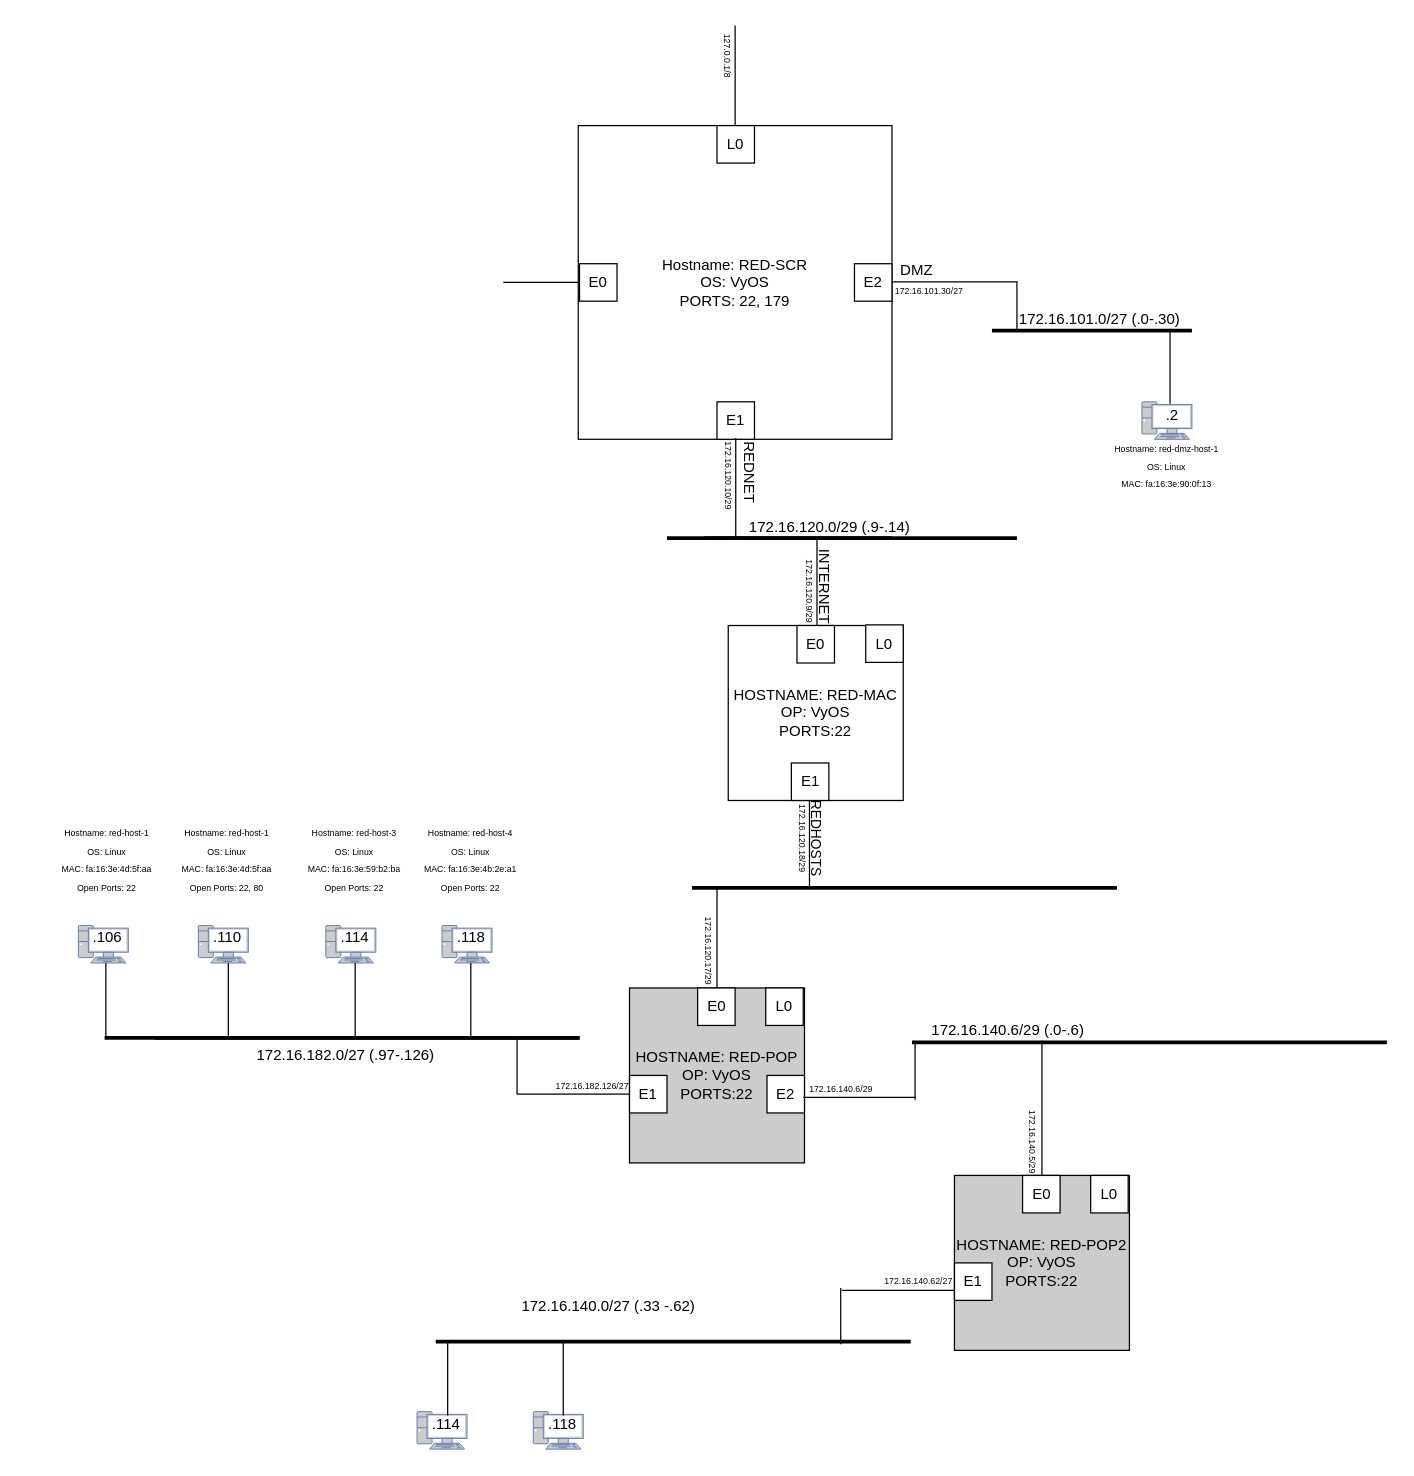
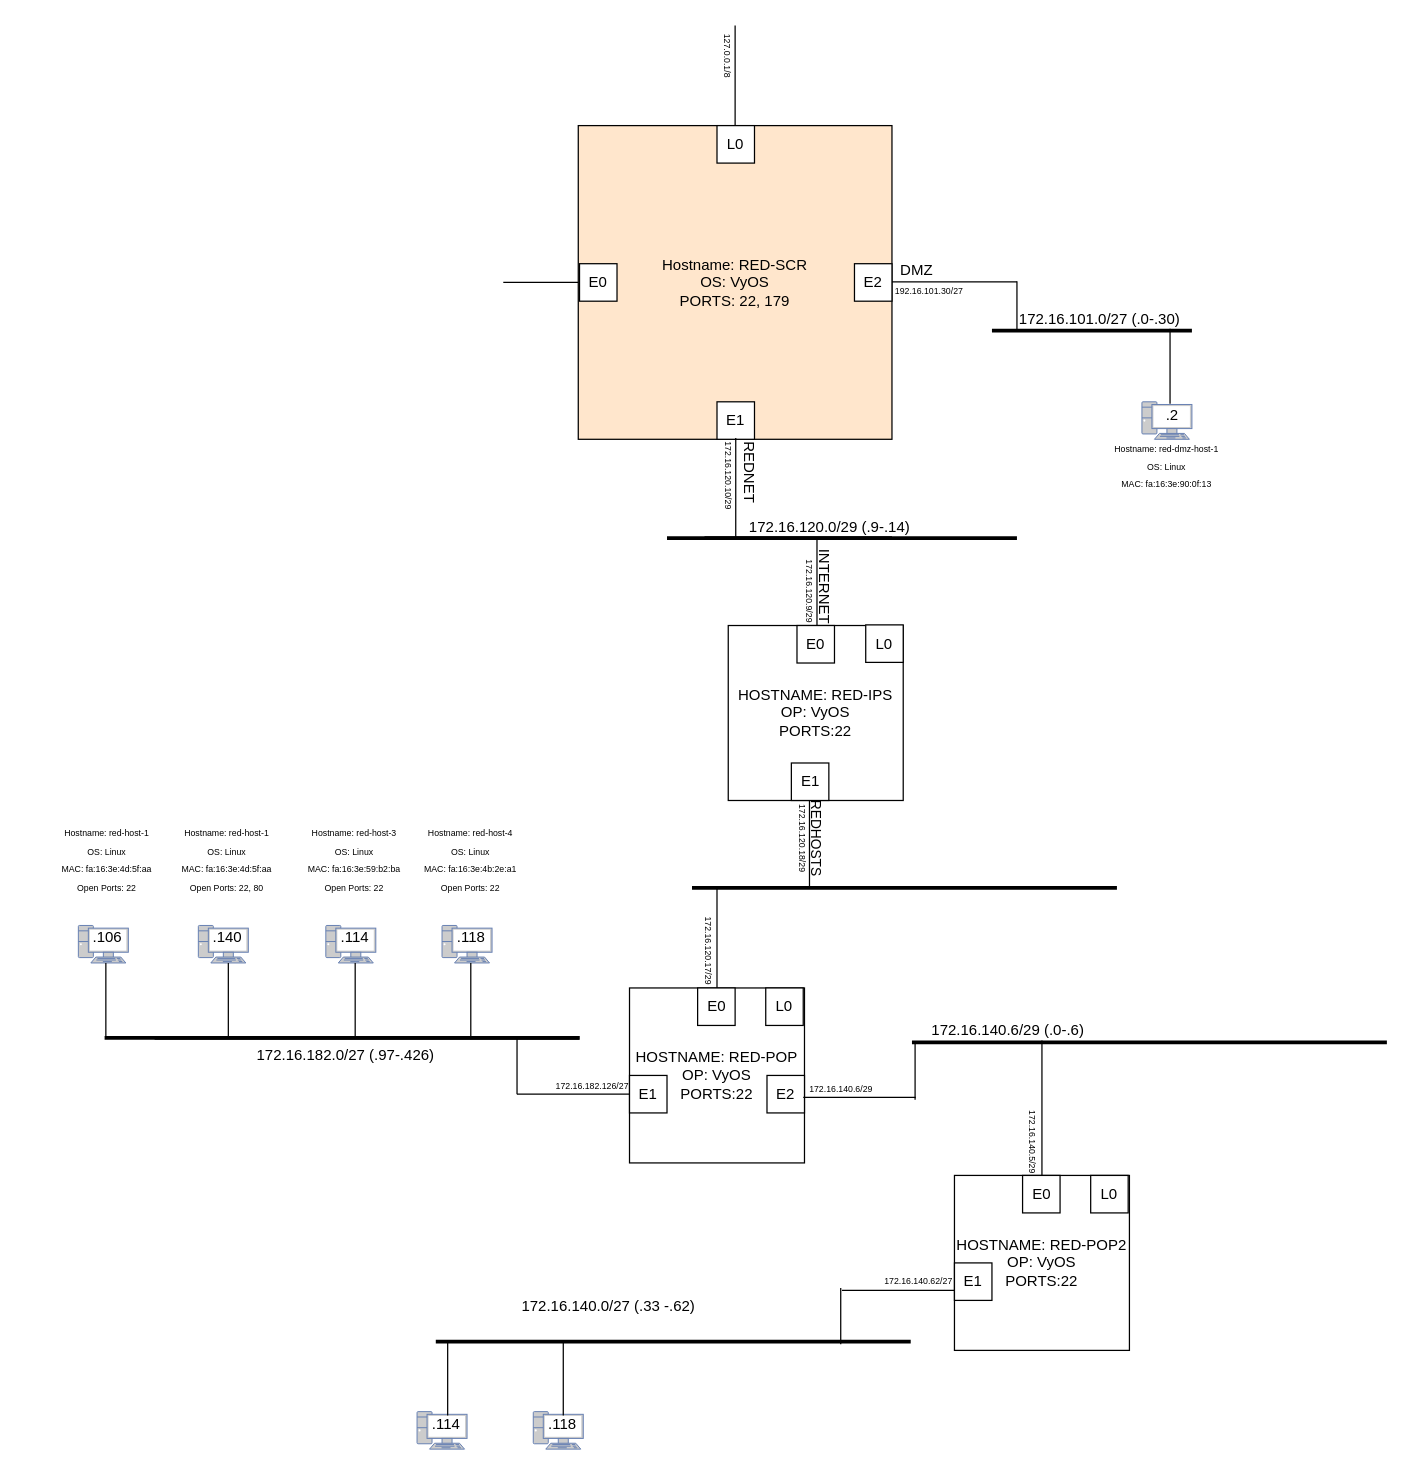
- <mxCell id="2" value="Hostname: RED-SCR&lt;br&gt;OS: VyOS&lt;br&gt;PORTS: 22, 179" style="whiteSpace=wrap;html=1;aspect=fixed;" vertex="1" parent="1"><mxGeometry x="462" y="100" width="251" height="251" as="geometry" /></mxCell>
+ <mxCell id="2" value="Hostname: RED-SCR&lt;br&gt;OS: VyOS&lt;br&gt;PORTS: 22, 179" style="whiteSpace=wrap;html=1;aspect=fixed;fillColor=#ffe6cc;" vertex="1" parent="1"><mxGeometry x="462" y="100" width="251" height="251" as="geometry" /></mxCell>
- <mxCell id="14" value="&lt;font style=&quot;font-size: 7px&quot;&gt;172.16.101.30/27&lt;/font&gt;" style="text;html=1;strokeColor=none;fillColor=none;align=center;verticalAlign=middle;whiteSpace=wrap;rounded=0;" vertex="1" parent="1"><mxGeometry x="723" y="220.5" width="40" height="20" as="geometry" /></mxCell>
+ <mxCell id="14" value="&lt;font style=&quot;font-size: 7px&quot;&gt;192.16.101.30/27&lt;/font&gt;" style="text;html=1;strokeColor=none;fillColor=none;align=center;verticalAlign=middle;whiteSpace=wrap;rounded=0;" vertex="1" parent="1"><mxGeometry x="723" y="220.5" width="40" height="20" as="geometry" /></mxCell>
- <mxCell id="24" value="HOSTNAME: RED-MAC&lt;br&gt;OP: VyOS&lt;br&gt;PORTS:22" style="whiteSpace=wrap;html=1;aspect=fixed;" vertex="1" parent="1"><mxGeometry x="582" y="500" width="140" height="140" as="geometry" /></mxCell>
+ <mxCell id="24" value="HOSTNAME: RED-IPS&lt;br&gt;OP: VyOS&lt;br&gt;PORTS:22" style="whiteSpace=wrap;html=1;aspect=fixed;" vertex="1" parent="1"><mxGeometry x="582" y="500" width="140" height="140" as="geometry" /></mxCell>
- <mxCell id="57" value=".110" style="text;html=1;align=center;verticalAlign=middle;resizable=0;points=[];;autosize=1;" vertex="1" parent="1"><mxGeometry x="161" y="740" width="40" height="20" as="geometry" /></mxCell>
+ <mxCell id="57" value=".140" style="text;html=1;align=center;verticalAlign=middle;resizable=0;points=[];;autosize=1;" vertex="1" parent="1"><mxGeometry x="161" y="740" width="40" height="20" as="geometry" /></mxCell>
- <mxCell id="44" value="172.16.182.0/27 (.97-.126)" style="text;html=1;" vertex="1" parent="1"><mxGeometry x="203" y="830" width="120" height="30" as="geometry" /></mxCell>
+ <mxCell id="44" value="172.16.182.0/27 (.97-.426)" style="text;html=1;" vertex="1" parent="1"><mxGeometry x="203" y="830" width="120" height="30" as="geometry" /></mxCell>
- <mxCell id="33" value="HOSTNAME: RED-POP&lt;br&gt;OP: VyOS&lt;br&gt;PORTS:22" style="whiteSpace=wrap;html=1;aspect=fixed;fillColor=#cccccc;" vertex="1" parent="1"><mxGeometry x="503" y="790" width="140" height="140" as="geometry" /></mxCell>
+ <mxCell id="33" value="HOSTNAME: RED-POP&lt;br&gt;OP: VyOS&lt;br&gt;PORTS:22" style="whiteSpace=wrap;html=1;aspect=fixed;" vertex="1" parent="1"><mxGeometry x="503" y="790" width="140" height="140" as="geometry" /></mxCell>
- <mxCell id="73" value="HOSTNAME: RED-POP2&lt;br&gt;OP: VyOS&lt;br&gt;PORTS:22" style="whiteSpace=wrap;html=1;aspect=fixed;fillColor=#cccccc;" vertex="1" parent="1"><mxGeometry x="763" y="940" width="140" height="140" as="geometry" /></mxCell>
+ <mxCell id="73" value="HOSTNAME: RED-POP2&lt;br&gt;OP: VyOS&lt;br&gt;PORTS:22" style="whiteSpace=wrap;html=1;aspect=fixed;" vertex="1" parent="1"><mxGeometry x="763" y="940" width="140" height="140" as="geometry" /></mxCell>
